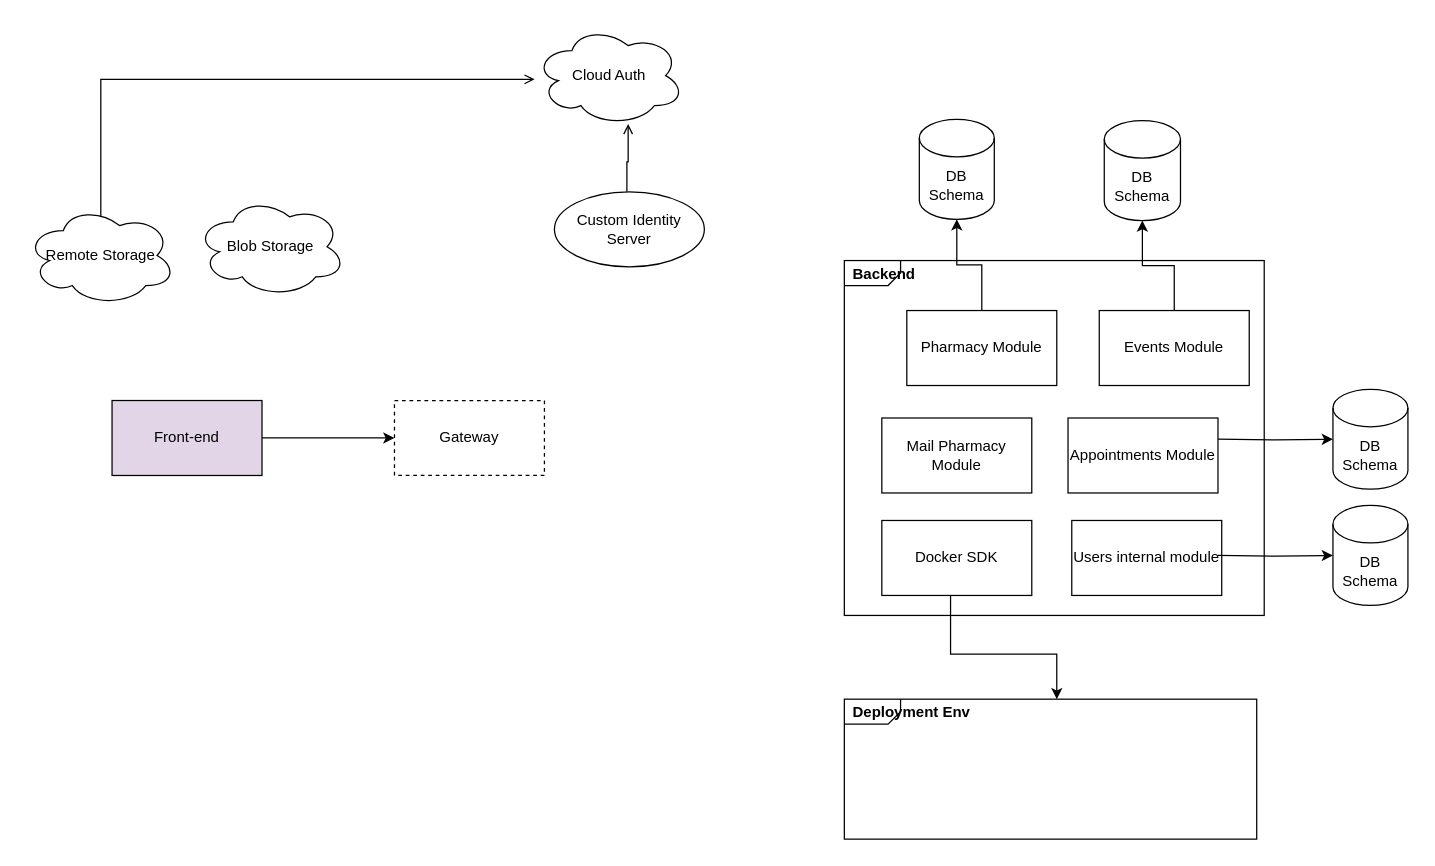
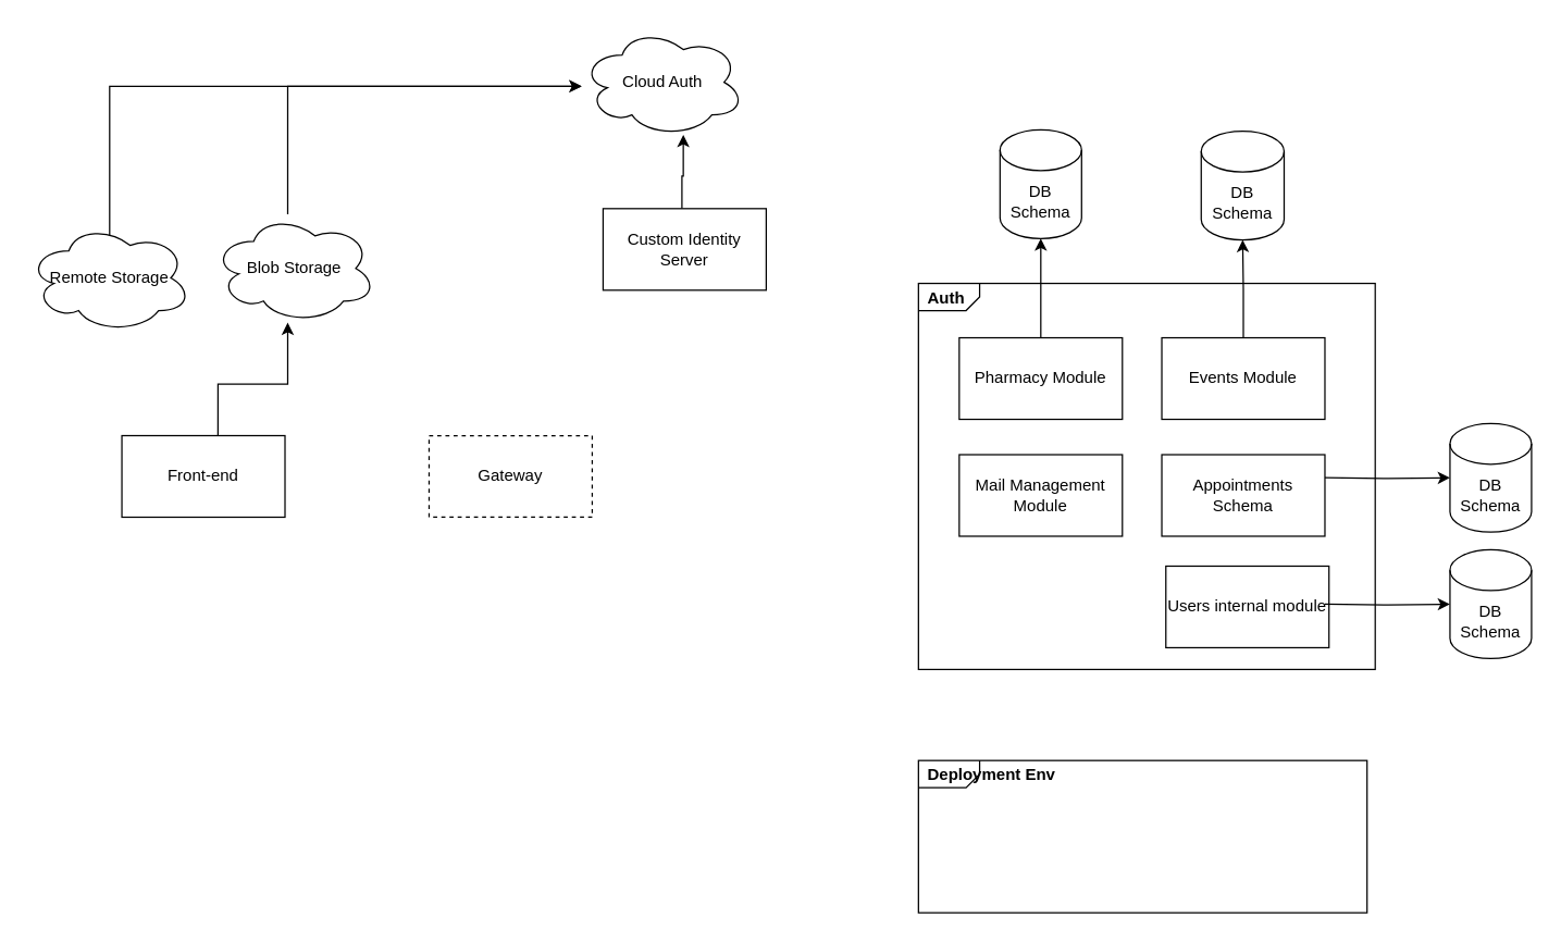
- <mxCell id="16" style="edgeStyle=orthogonalEdgeStyle;rounded=0;orthogonalLoop=1;jettySize=auto;html=1;exitX=0.483;exitY=0.237;exitDx=0;exitDy=0;exitPerimeter=0;endArrow=open;" edge="1" parent="1" source="17" target="5"><mxGeometry relative="1" as="geometry"><Array as="points"><mxPoint x="80" y="183" /><mxPoint x="80" y="63" /></Array></mxGeometry></mxCell>
+ <mxCell id="16" style="edgeStyle=orthogonalEdgeStyle;rounded=0;orthogonalLoop=1;jettySize=auto;html=1;exitX=0.483;exitY=0.237;exitDx=0;exitDy=0;exitPerimeter=0;" edge="1" parent="1" source="17" target="5"><mxGeometry relative="1" as="geometry"><Array as="points"><mxPoint x="80" y="183" /><mxPoint x="80" y="63" /></Array></mxGeometry></mxCell>
- <mxCell id="6" style="edgeStyle=orthogonalEdgeStyle;rounded=0;orthogonalLoop=1;jettySize=auto;html=1;endArrow=open;" edge="1" parent="1" source="7" target="5"><mxGeometry relative="1" as="geometry"><Array as="points"><mxPoint x="501" y="129" /><mxPoint x="502" y="129" /></Array></mxGeometry></mxCell>
+ <mxCell id="6" style="edgeStyle=orthogonalEdgeStyle;rounded=0;orthogonalLoop=1;jettySize=auto;html=1;" edge="1" parent="1" source="7" target="5"><mxGeometry relative="1" as="geometry"><Array as="points"><mxPoint x="501" y="129" /><mxPoint x="502" y="129" /></Array></mxGeometry></mxCell>
+ <mxCell id="18" style="edgeStyle=orthogonalEdgeStyle;rounded=0;orthogonalLoop=1;jettySize=auto;html=1;" edge="1" parent="1" source="19" target="5"><mxGeometry relative="1" as="geometry"><Array as="points"><mxPoint x="211" y="63" /></Array></mxGeometry></mxCell>
- <mxCell id="7" value="Custom Identity Server" style="ellipse;whiteSpace=wrap;html=1;" vertex="1" parent="1"><mxGeometry x="443" y="153" width="120" height="60" as="geometry" /></mxCell>
+ <mxCell id="7" value="Custom Identity Server" style="rounded=0;whiteSpace=wrap;html=1;" vertex="1" parent="1"><mxGeometry x="443" y="153" width="120" height="60" as="geometry" /></mxCell>
- <mxCell id="9" value="Backend" style="html=1;shape=mxgraph.sysml.package;labelX=45;align=left;spacingLeft=5;verticalAlign=top;spacingTop=-3;fontStyle=1;strokeWidth=1;recursiveResize=0;" vertex="1" parent="1"><mxGeometry x="675" y="208" width="336" height="284" as="geometry" /></mxCell>
+ <mxCell id="9" value="Auth" style="html=1;shape=mxgraph.sysml.package;labelX=45;align=left;spacingLeft=5;verticalAlign=top;spacingTop=-3;fontStyle=1;strokeWidth=1;recursiveResize=0;" vertex="1" parent="1"><mxGeometry x="675" y="208" width="336" height="284" as="geometry" /></mxCell>
- <mxCell id="10" value="Pharmacy Module" style="strokeColor=inherit;fillColor=inherit;gradientColor=inherit;shape=rect;html=1;whiteSpace=wrap;align=center;" vertex="1" parent="9"><mxGeometry x="50" y="40" width="120" height="60" as="geometry" /></mxCell>
+ <mxCell id="10" value="Pharmacy Module" style="strokeColor=inherit;fillColor=inherit;gradientColor=inherit;shape=rect;html=1;whiteSpace=wrap;align=center;" vertex="1" parent="9"><mxGeometry x="30" y="40" width="120" height="60" as="geometry" /></mxCell>
- <mxCell id="11" value="Events Module" style="strokeColor=inherit;fillColor=inherit;gradientColor=inherit;shape=rect;html=1;whiteSpace=wrap;align=center;" vertex="1" parent="9"><mxGeometry x="204" y="40" width="120" height="60" as="geometry" /></mxCell>
+ <mxCell id="11" value="Events Module" style="strokeColor=inherit;fillColor=inherit;gradientColor=inherit;shape=rect;html=1;whiteSpace=wrap;align=center;" vertex="1" parent="9"><mxGeometry x="179" y="40" width="120" height="60" as="geometry" /></mxCell>
+ <mxCell id="2" style="edgeStyle=orthogonalEdgeStyle;rounded=0;orthogonalLoop=1;jettySize=auto;html=1;exitX=0.589;exitY=0.006;exitDx=0;exitDy=0;exitPerimeter=0;" edge="1" parent="1" source="4" target="19"><mxGeometry relative="1" as="geometry"><Array as="points"><mxPoint x="160" y="282" /><mxPoint x="211" y="282" /></Array></mxGeometry></mxCell>
- <mxCell id="4" value="Front-end" style="rounded=0;whiteSpace=wrap;html=1;fillColor=#e1d5e7;" vertex="1" parent="1"><mxGeometry x="89" y="320" width="120" height="60" as="geometry" /></mxCell>
+ <mxCell id="4" value="Front-end" style="rounded=0;whiteSpace=wrap;html=1;" vertex="1" parent="1"><mxGeometry x="89" y="320" width="120" height="60" as="geometry" /></mxCell>
- <mxCell id="3" style="edgeStyle=orthogonalEdgeStyle;rounded=0;orthogonalLoop=1;jettySize=auto;html=1;" edge="1" parent="1" source="4" target="8"><mxGeometry relative="1" as="geometry" /></mxCell>
- <mxCell id="12" value="Mail Pharmacy Module" style="strokeColor=inherit;fillColor=inherit;gradientColor=inherit;shape=rect;html=1;whiteSpace=wrap;align=center;" vertex="1" parent="9"><mxGeometry x="30" y="126" width="120" height="60" as="geometry" /></mxCell>
+ <mxCell id="12" value="Mail Management Module" style="strokeColor=inherit;fillColor=inherit;gradientColor=inherit;shape=rect;html=1;whiteSpace=wrap;align=center;" vertex="1" parent="9"><mxGeometry x="30" y="126" width="120" height="60" as="geometry" /></mxCell>
- <mxCell id="13" value="Appointments Module" style="strokeColor=inherit;fillColor=inherit;gradientColor=inherit;shape=rect;html=1;whiteSpace=wrap;align=center;" vertex="1" parent="9"><mxGeometry x="179" y="126" width="120" height="60" as="geometry" /></mxCell>
+ <mxCell id="13" value="Appointments Schema" style="strokeColor=inherit;fillColor=inherit;gradientColor=inherit;shape=rect;html=1;whiteSpace=wrap;align=center;" vertex="1" parent="9"><mxGeometry x="179" y="126" width="120" height="60" as="geometry" /></mxCell>
- <mxCell id="14" value="Docker SDK" style="strokeColor=inherit;fillColor=inherit;gradientColor=inherit;shape=rect;html=1;whiteSpace=wrap;align=center;" vertex="1" parent="9"><mxGeometry x="30" y="208" width="120" height="60" as="geometry" /></mxCell>
- <mxCell id="28" style="edgeStyle=orthogonalEdgeStyle;rounded=0;orthogonalLoop=1;jettySize=auto;html=1;" edge="1" parent="1" source="14" target="26"><mxGeometry relative="1" as="geometry"><Array as="points"><mxPoint x="760" y="523" /><mxPoint x="845" y="523" /></Array></mxGeometry></mxCell>
